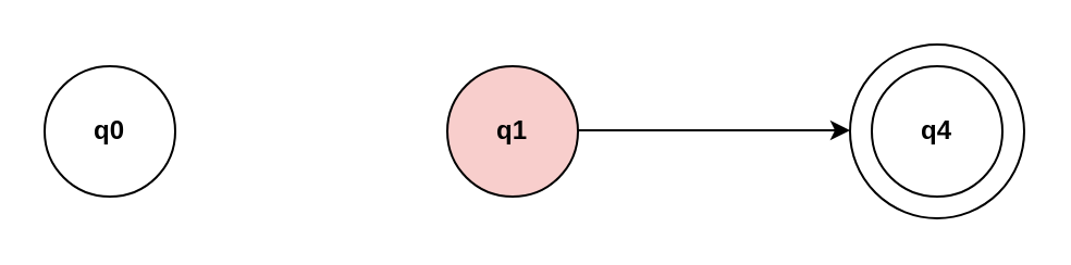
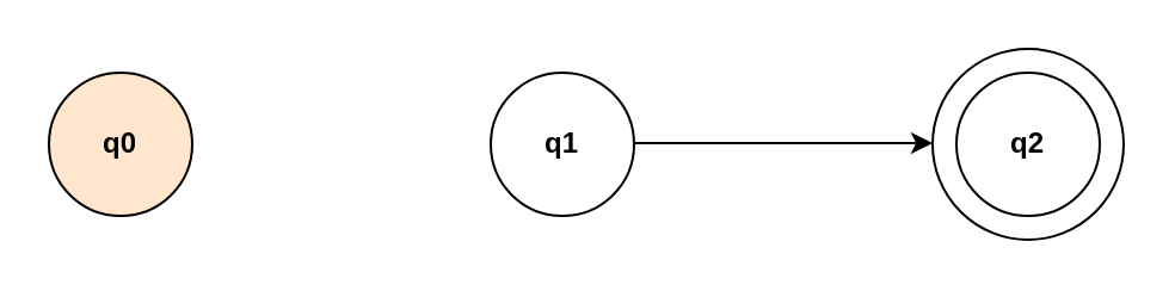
- <mxCell id="2" value="&lt;b&gt;q0&lt;/b&gt;" style="ellipse;whiteSpace=wrap;html=1;aspect=fixed;" vertex="1" parent="1"><mxGeometry x="20" y="30" width="60" height="60" as="geometry" /></mxCell>
+ <mxCell id="2" value="&lt;b&gt;q0&lt;/b&gt;" style="ellipse;whiteSpace=wrap;html=1;aspect=fixed;fillColor=#ffe6cc;" vertex="1" parent="1"><mxGeometry x="20" y="30" width="60" height="60" as="geometry" /></mxCell>
- <mxCell id="3" value="&lt;b&gt;q1&lt;/b&gt;" style="ellipse;whiteSpace=wrap;html=1;aspect=fixed;fillColor=#f8cecc;" vertex="1" parent="1"><mxGeometry x="205" y="30" width="60" height="60" as="geometry" /></mxCell>
+ <mxCell id="3" value="&lt;b&gt;q1&lt;/b&gt;" style="ellipse;whiteSpace=wrap;html=1;aspect=fixed;" vertex="1" parent="1"><mxGeometry x="205" y="30" width="60" height="60" as="geometry" /></mxCell>
- <mxCell id="6" value="&lt;b&gt;q4&lt;/b&gt;" style="ellipse;whiteSpace=wrap;html=1;aspect=fixed;" vertex="1" parent="4"><mxGeometry x="10" y="10" width="60" height="60" as="geometry" /></mxCell>
+ <mxCell id="6" value="&lt;b&gt;q2&lt;/b&gt;" style="ellipse;whiteSpace=wrap;html=1;aspect=fixed;" vertex="1" parent="4"><mxGeometry x="10" y="10" width="60" height="60" as="geometry" /></mxCell>
